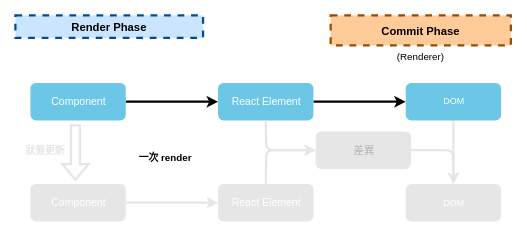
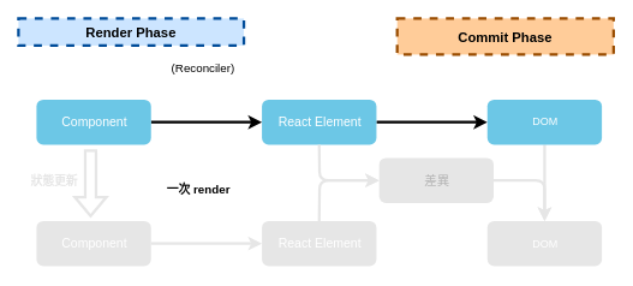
+ <mxCell id="21" value="(Reconciler)" style="text;html=1;align=center;verticalAlign=middle;whiteSpace=wrap;rounded=0;fontSize=13;" parent="1" vertex="1"><mxGeometry x="195" y="60" width="60" height="30" as="geometry" /></mxCell>
- <mxCell id="22" value="(Renderer)" style="text;html=1;align=center;verticalAlign=middle;whiteSpace=wrap;rounded=0;fontSize=13;" parent="1" vertex="1"><mxGeometry x="530" y="60" width="60" height="30" as="geometry" /></mxCell>
